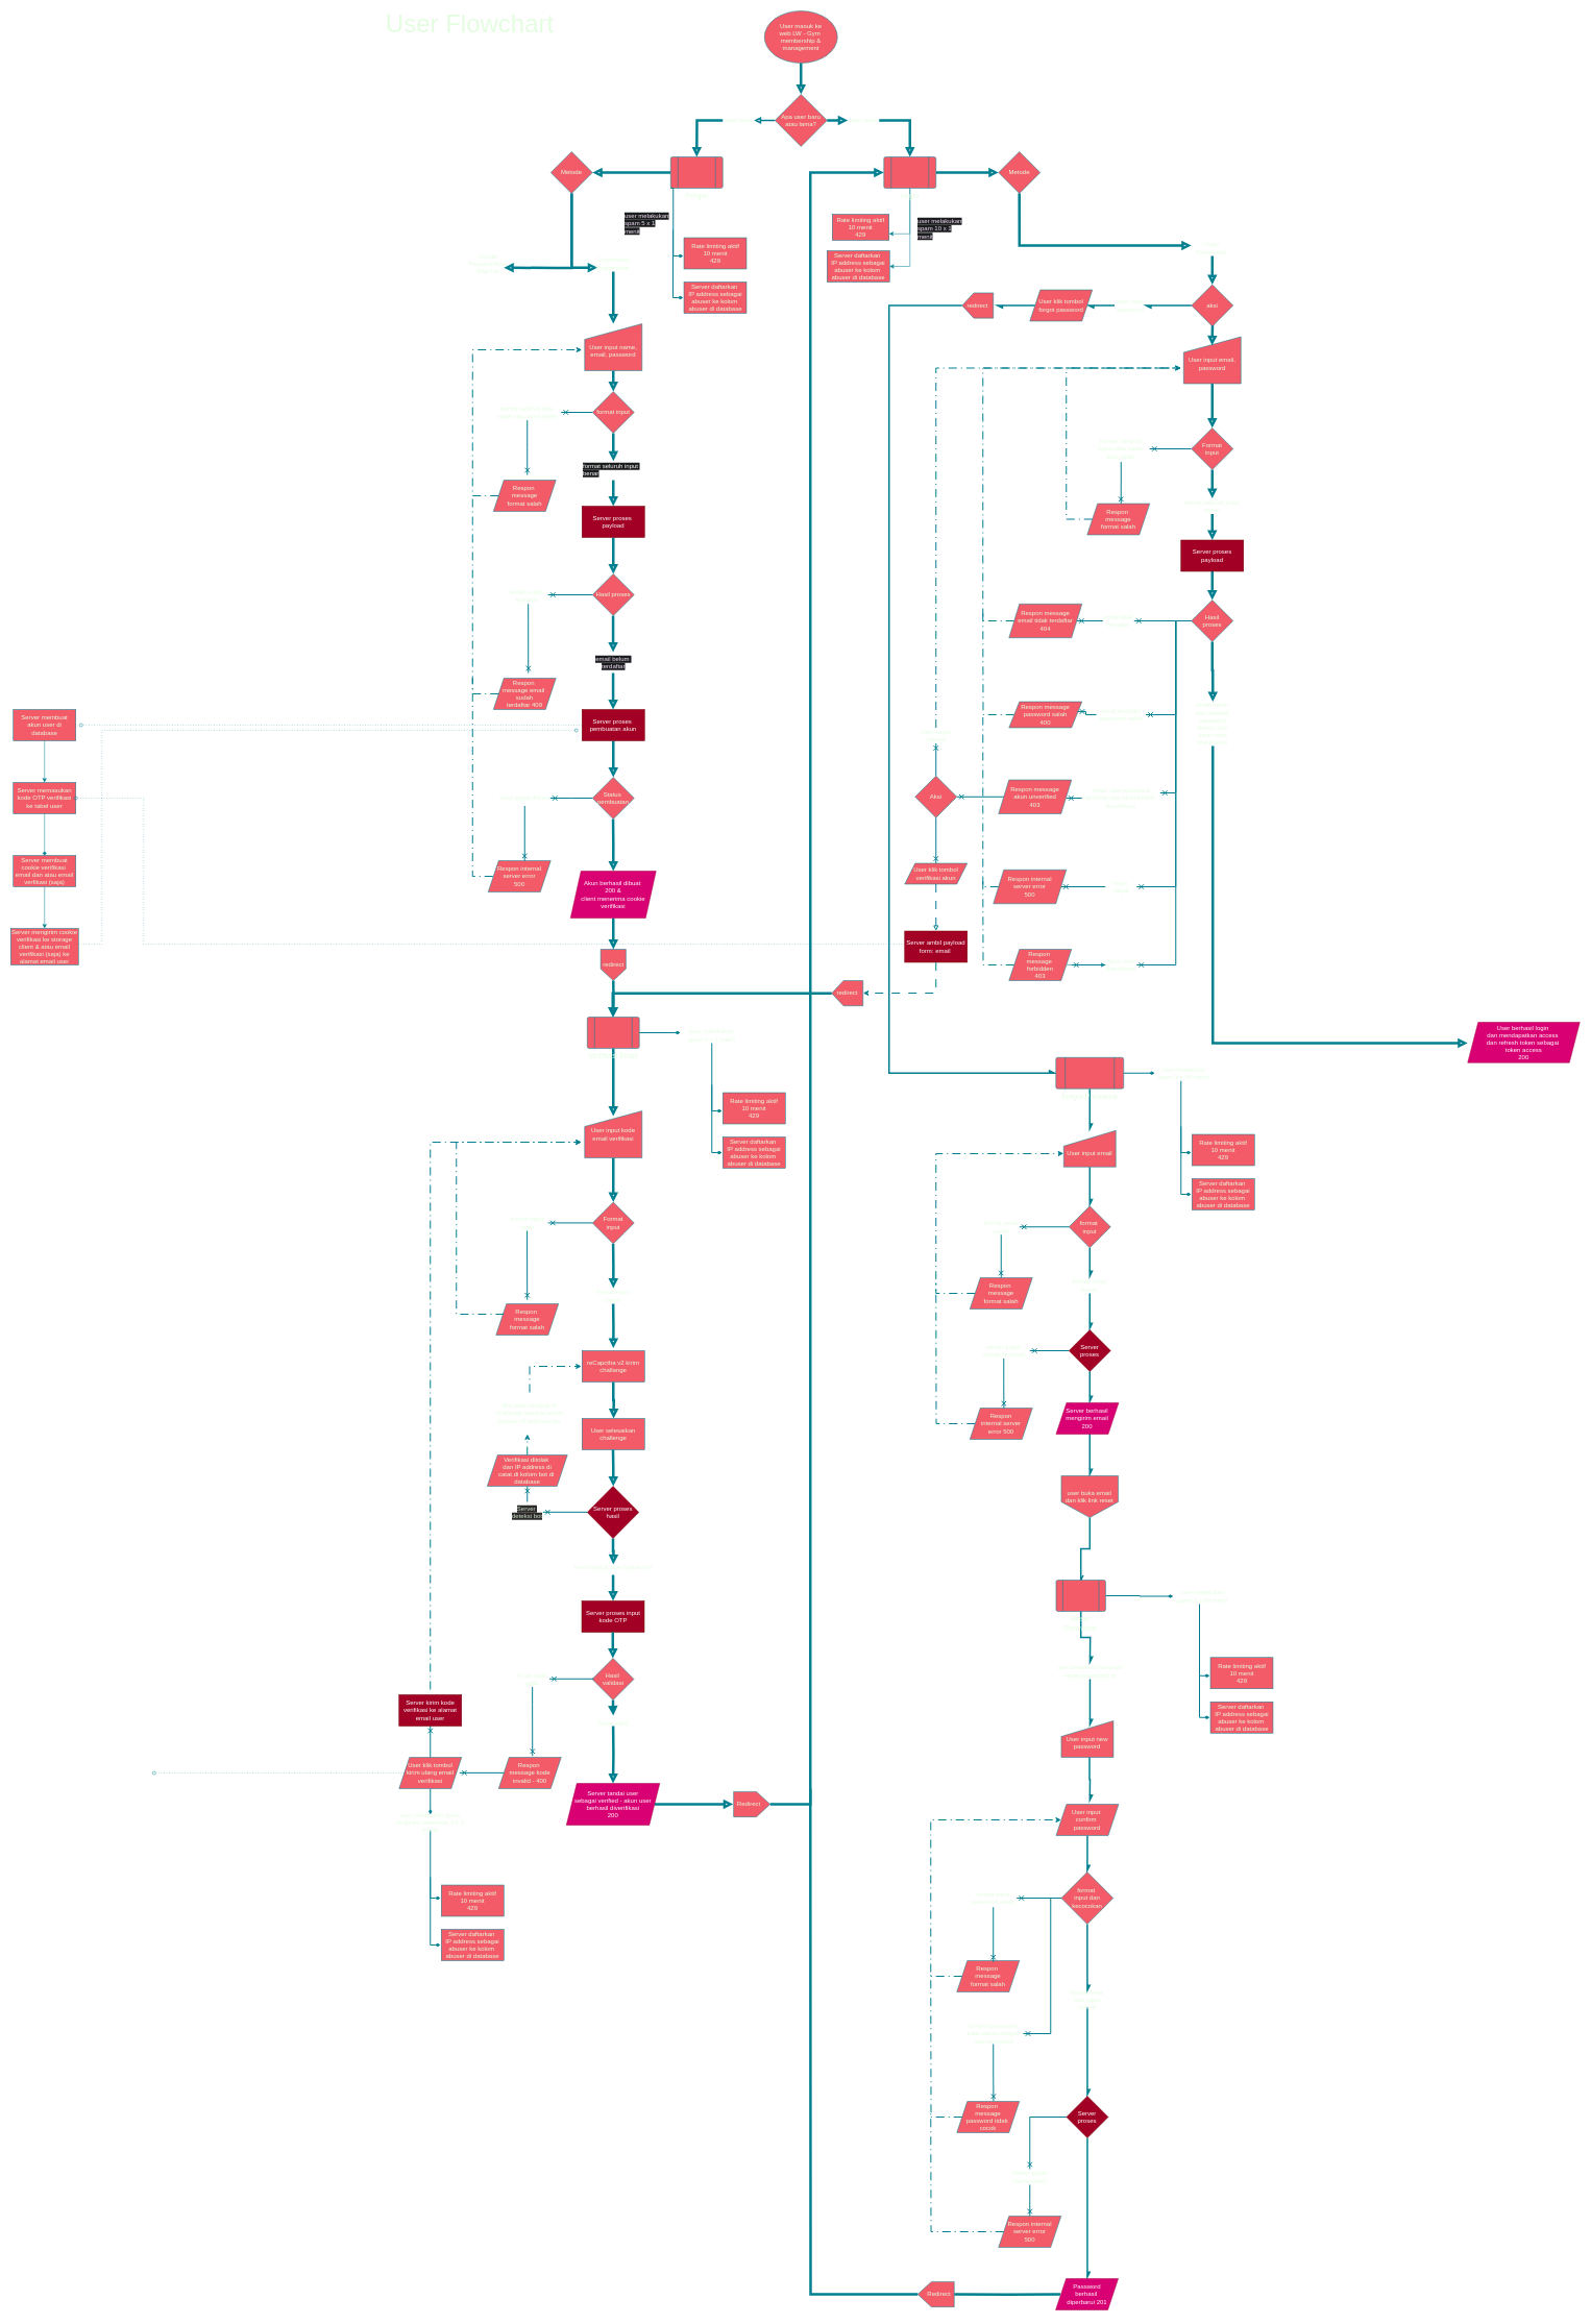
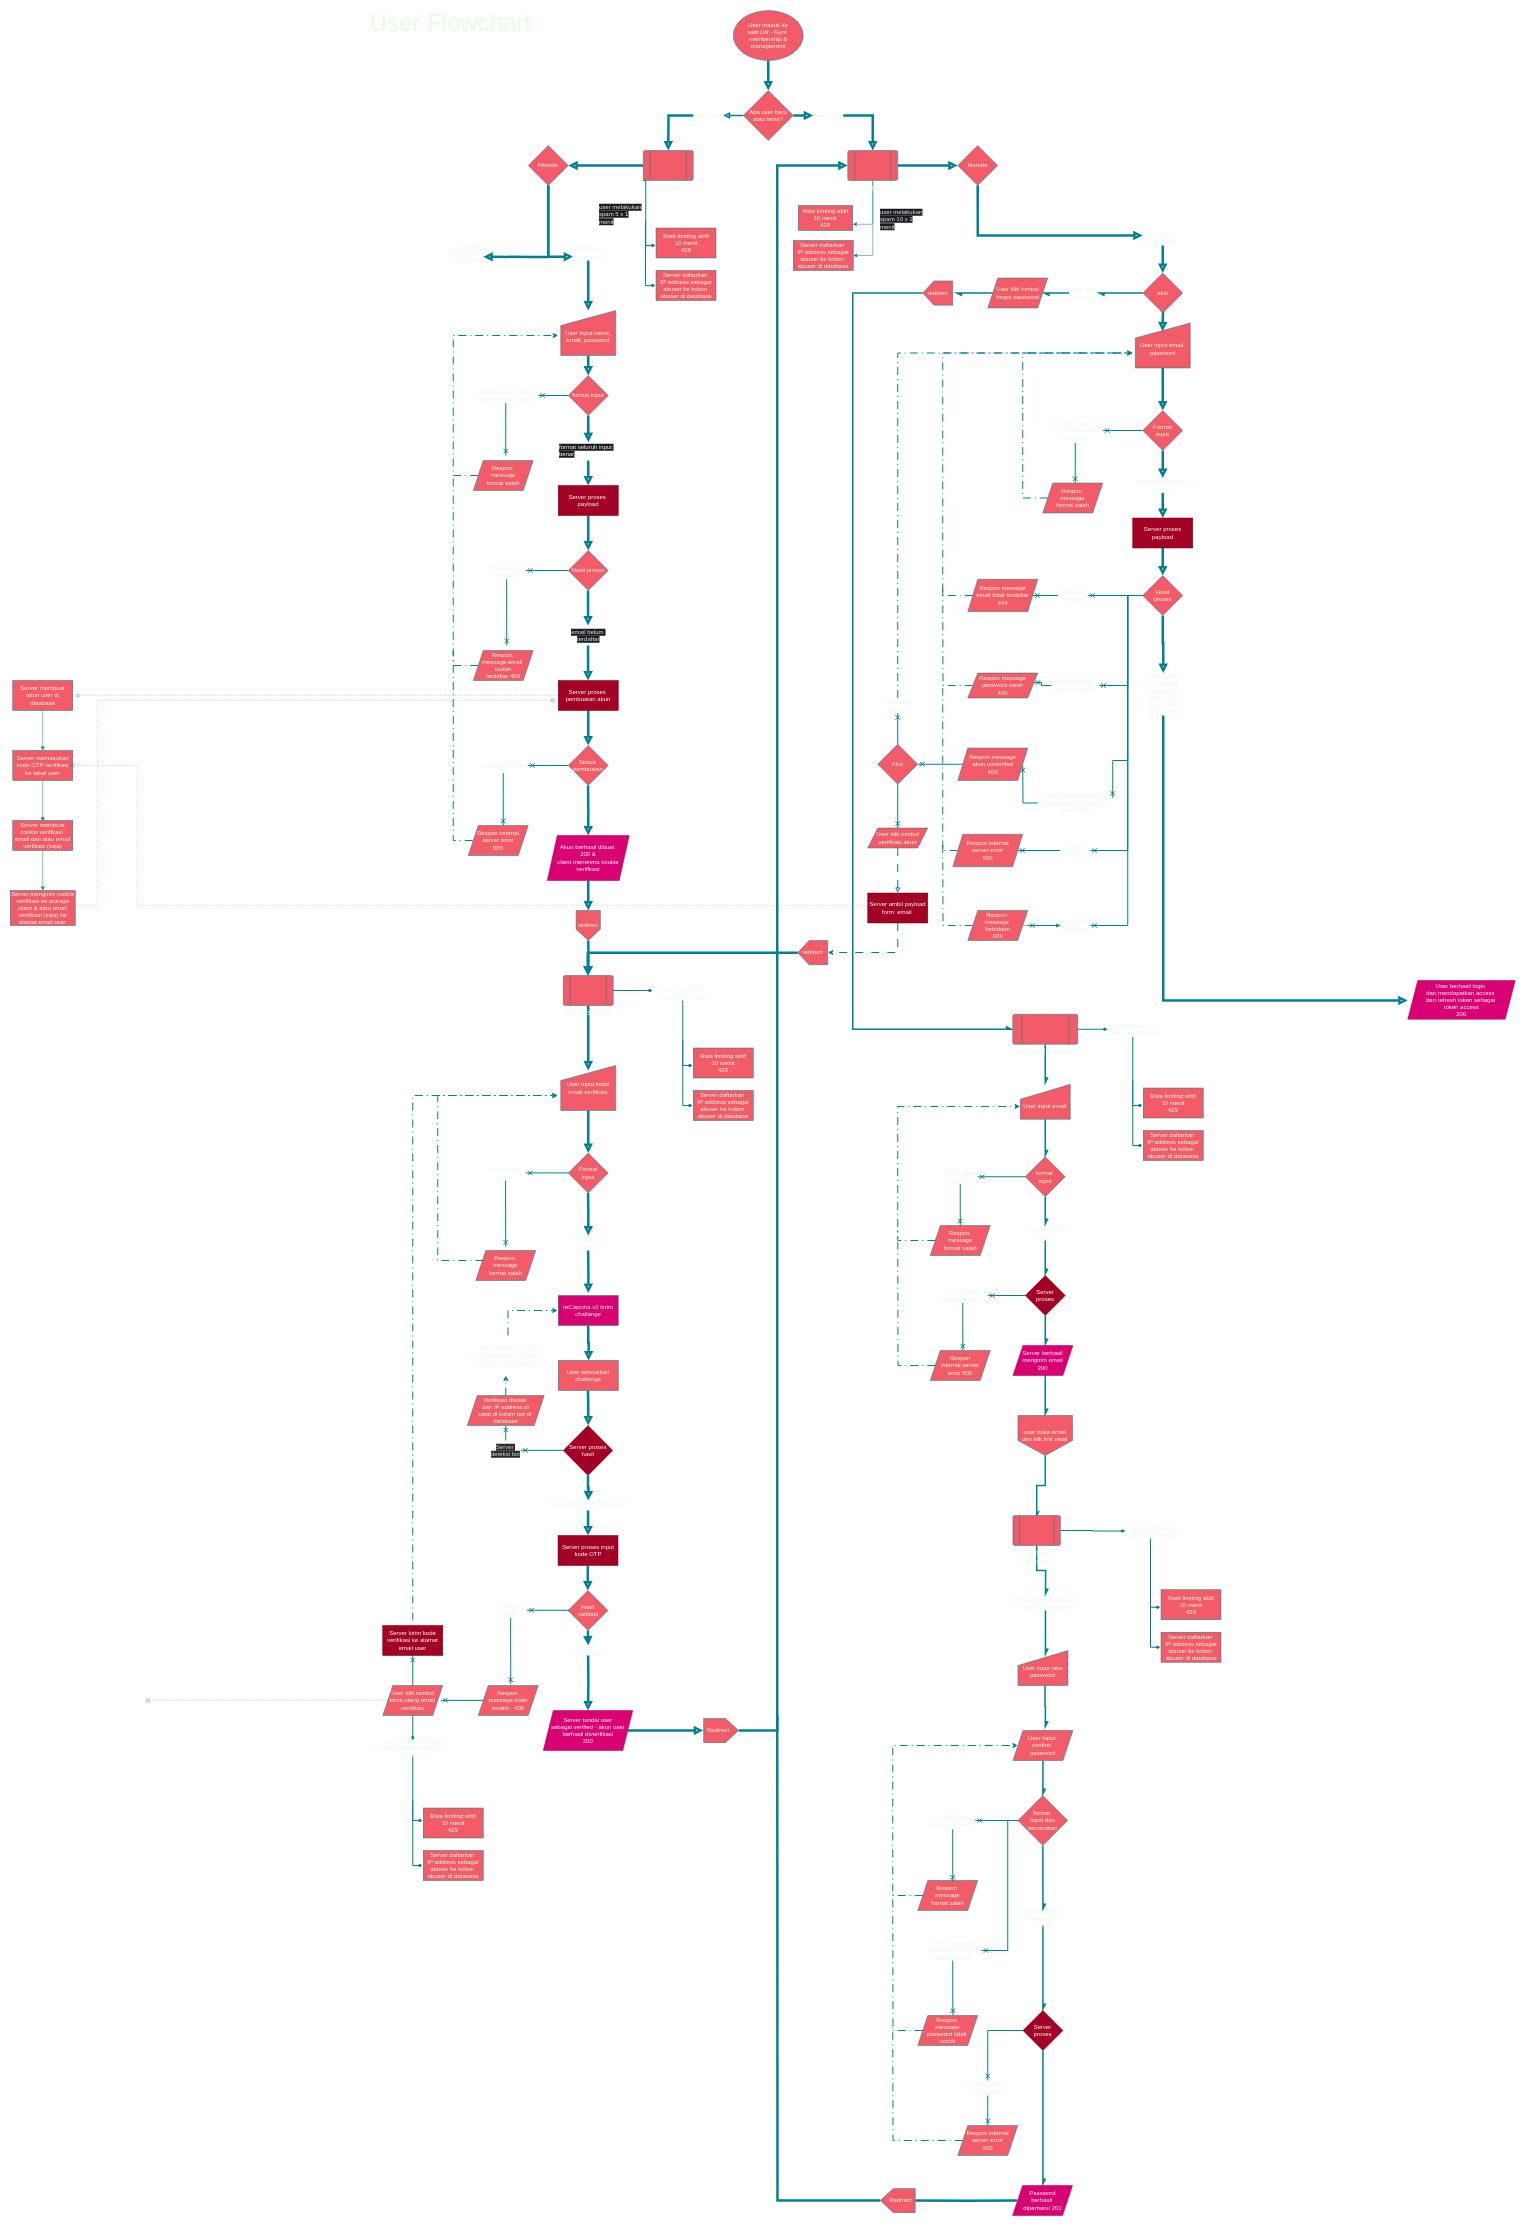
- <mxCell id="13" value="&lt;font style=&quot;font-size: 14px;&quot;&gt;Forgot&lt;/font&gt;" style="verticalLabelPosition=bottom;verticalAlign=top;html=1;shape=process;whiteSpace=wrap;rounded=1;size=0.14;arcSize=6;labelBackgroundColor=none;fillColor=#F45B69;strokeColor=#028090;fontColor=#E4FDE1;" parent="1" vertex="1"><mxGeometry x="1286" y="300" width="100" height="60" as="geometry" /></mxCell>
+ <mxCell id="13" value="&lt;font style=&quot;font-size: 14px;&quot;&gt;Registrasi&lt;/font&gt;" style="verticalLabelPosition=bottom;verticalAlign=top;html=1;shape=process;whiteSpace=wrap;rounded=1;size=0.14;arcSize=6;labelBackgroundColor=none;fillColor=#F45B69;strokeColor=#028090;fontColor=#E4FDE1;" parent="1" vertex="1"><mxGeometry x="1286" y="300" width="100" height="60" as="geometry" /></mxCell>
- <mxCell id="168" value="email &amp;nbsp;dan password terdaftar tapi akun belum&amp;nbsp;&lt;div&gt;diverifikasi&lt;/div&gt;" style="text;html=1;align=center;verticalAlign=middle;whiteSpace=wrap;rounded=0;fontColor=#E4FDE1;" vertex="1" parent="1"><mxGeometry x="2075" y="1510" width="150" height="40" as="geometry" /></mxCell>
+ <mxCell id="168" value="email &amp;nbsp;dan password terdaftar tapi akun belum&amp;nbsp;&lt;div&gt;diverifikasi&lt;/div&gt;" style="text;html=1;align=center;verticalAlign=middle;whiteSpace=wrap;rounded=0;fontColor=#E4FDE1;" vertex="1" parent="1"><mxGeometry x="2075" y="1585" width="150" height="40" as="geometry" /></mxCell>
- <mxCell id="88" value="reCapctha v2 kirim&lt;div&gt;challange&lt;/div&gt;" style="rounded=0;whiteSpace=wrap;html=1;strokeColor=#028090;fontColor=#E4FDE1;fillColor=#F45B69;" vertex="1" parent="1"><mxGeometry x="1116" y="2590" width="120" height="60" as="geometry" /></mxCell>
+ <mxCell id="88" value="reCapctha v2 kirim&lt;div&gt;challange&lt;/div&gt;" style="rounded=0;whiteSpace=wrap;html=1;strokeColor=#028090;fontColor=#E4FDE1;fillColor=#d80073;" vertex="1" parent="1"><mxGeometry x="1116" y="2590" width="120" height="60" as="geometry" /></mxCell>
